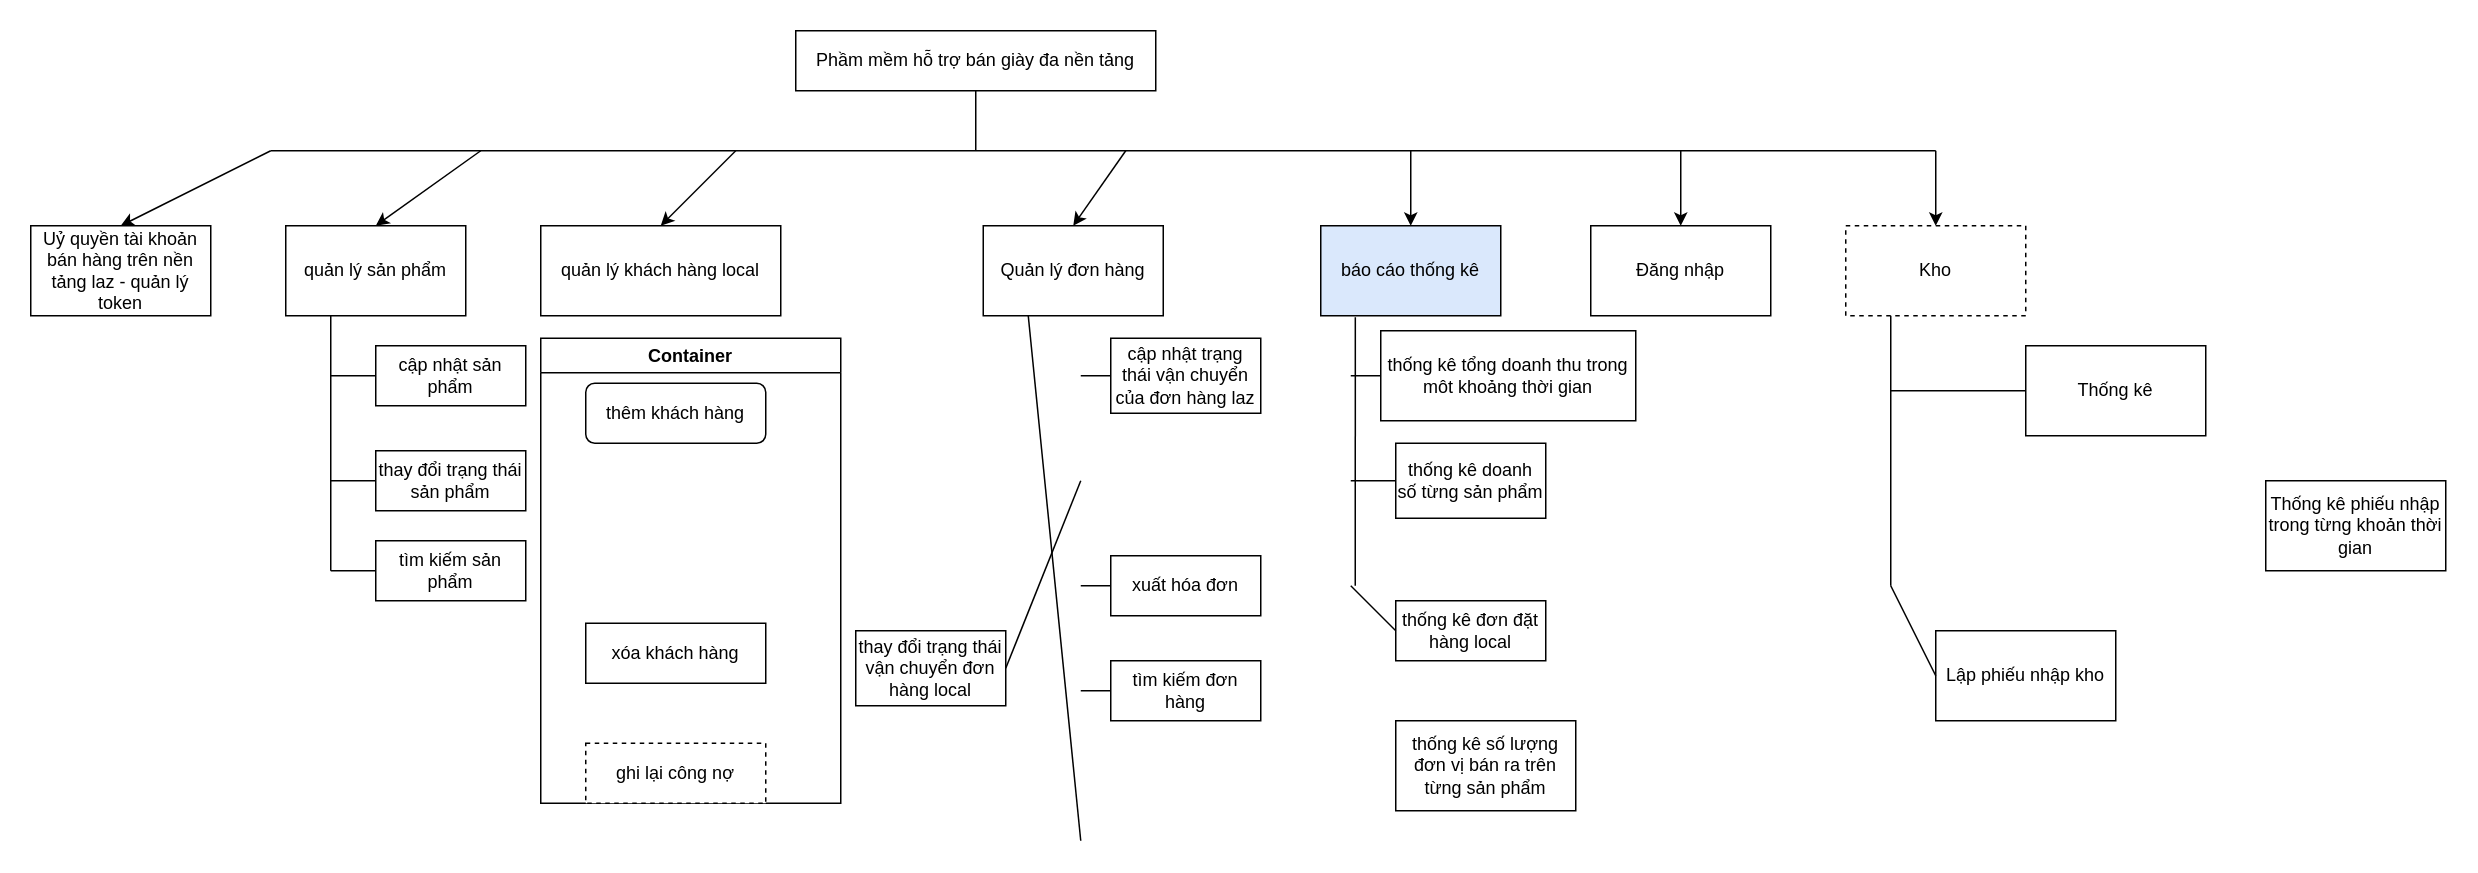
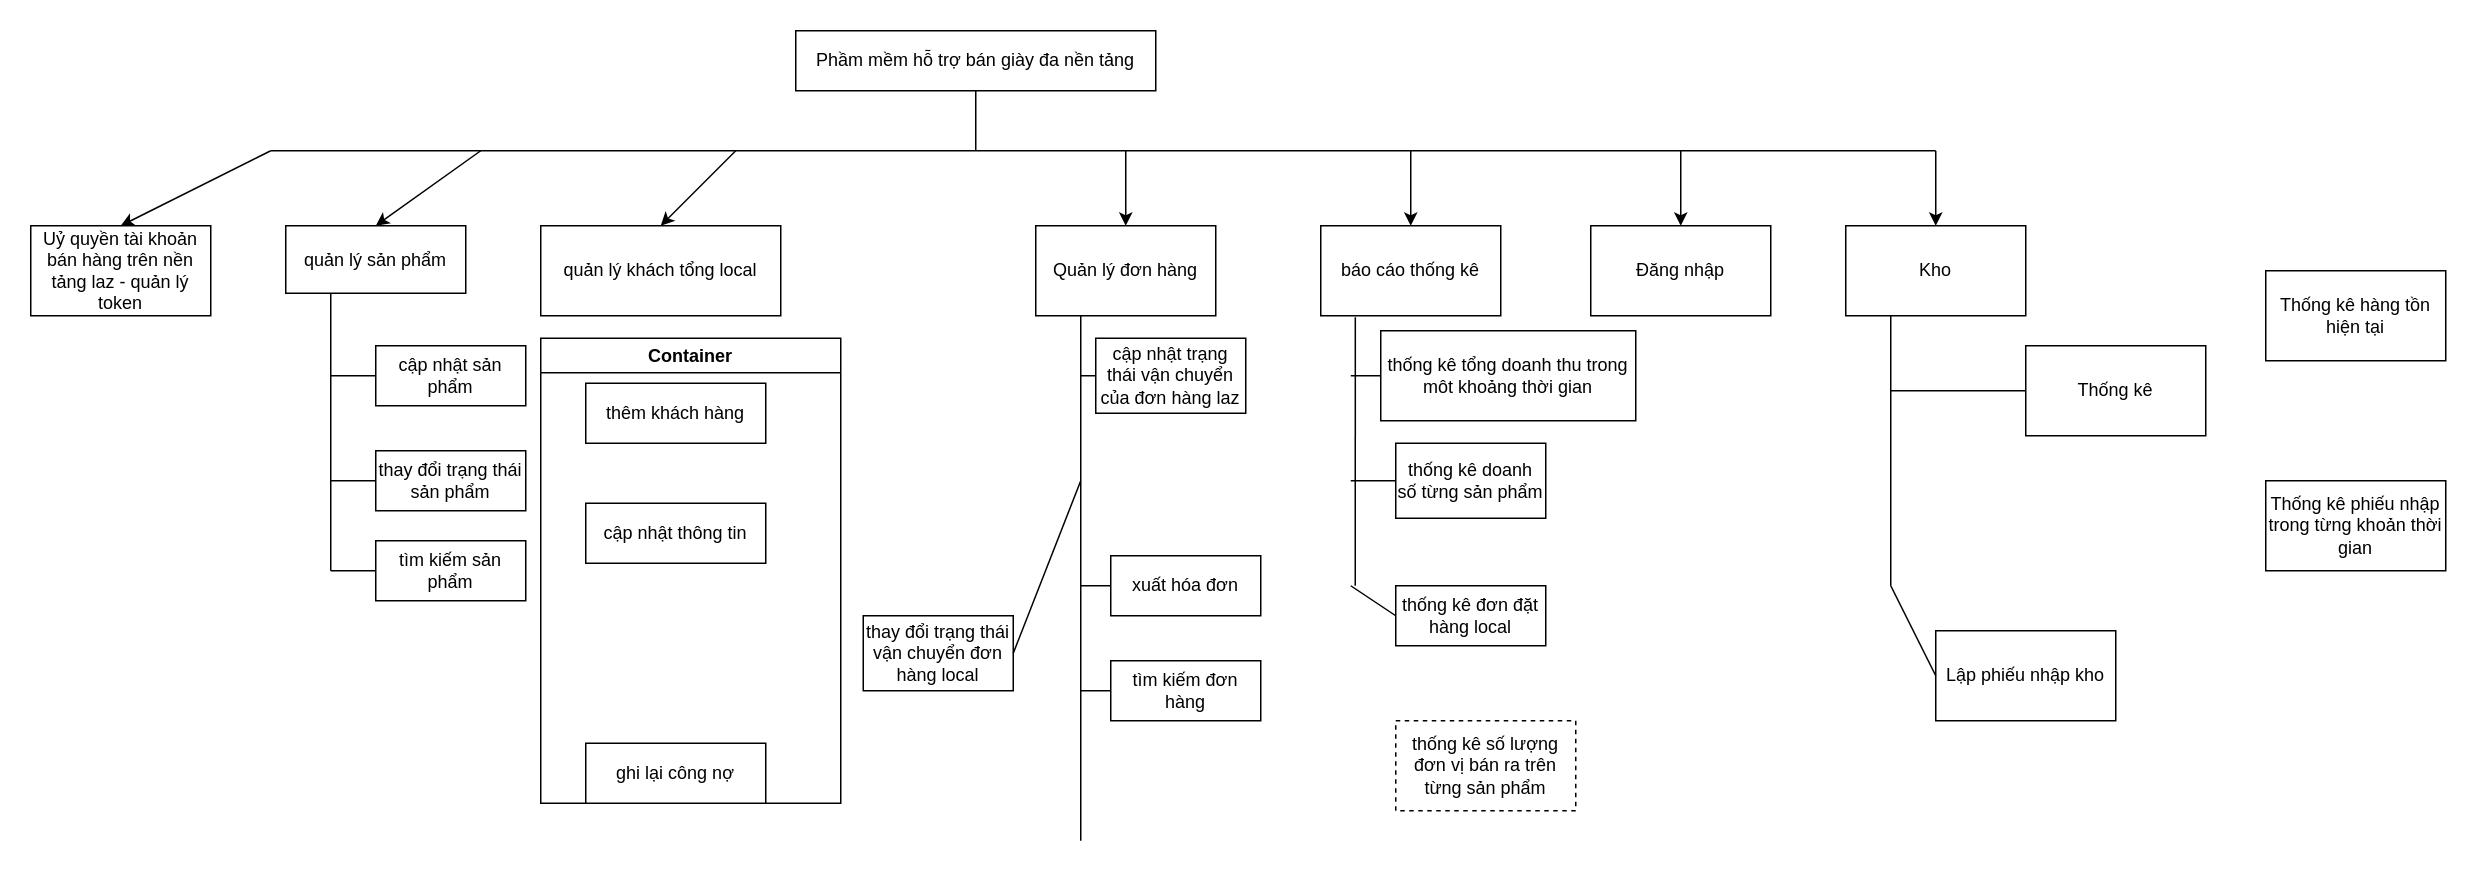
- <mxCell id="4" value="quản lý sản phẩm" style="rounded=0;whiteSpace=wrap;html=1;" parent="1" vertex="1"><mxGeometry x="190" y="150" width="120" height="60" as="geometry" /></mxCell>
+ <mxCell id="4" value="quản lý sản phẩm" style="rounded=0;whiteSpace=wrap;html=1;" parent="1" vertex="1"><mxGeometry x="190" y="150" width="120" height="45" as="geometry" /></mxCell>
- <mxCell id="5" value="quản lý khách hàng local" style="rounded=0;whiteSpace=wrap;html=1;" parent="1" vertex="1"><mxGeometry x="360" y="150" width="160" height="60" as="geometry" /></mxCell>
+ <mxCell id="5" value="quản lý khách tổng local" style="rounded=0;whiteSpace=wrap;html=1;" parent="1" vertex="1"><mxGeometry x="360" y="150" width="160" height="60" as="geometry" /></mxCell>
- <mxCell id="6" value="Quản lý đơn hàng" style="rounded=0;whiteSpace=wrap;html=1;" parent="1" vertex="1"><mxGeometry x="655" y="150" width="120" height="60" as="geometry" /></mxCell>
+ <mxCell id="6" value="Quản lý đơn hàng" style="rounded=0;whiteSpace=wrap;html=1;" parent="1" vertex="1"><mxGeometry x="690" y="150" width="120" height="60" as="geometry" /></mxCell>
- <mxCell id="7" value="báo cáo thống kê" style="rounded=0;whiteSpace=wrap;html=1;fillColor=#dae8fc;" parent="1" vertex="1"><mxGeometry x="880" y="150" width="120" height="60" as="geometry" /></mxCell>
+ <mxCell id="7" value="báo cáo thống kê" style="rounded=0;whiteSpace=wrap;html=1;" parent="1" vertex="1"><mxGeometry x="880" y="150" width="120" height="60" as="geometry" /></mxCell>
- <mxCell id="41" value="Kho" style="rounded=0;whiteSpace=wrap;html=1;dashed=1;" parent="1" vertex="1"><mxGeometry x="1230" y="150" width="120" height="60" as="geometry" /></mxCell>
+ <mxCell id="41" value="Kho" style="rounded=0;whiteSpace=wrap;html=1;" parent="1" vertex="1"><mxGeometry x="1230" y="150" width="120" height="60" as="geometry" /></mxCell>
+ <mxCell id="46" value="Thống kê hàng tồn hiện tại" style="rounded=0;whiteSpace=wrap;html=1;" vertex="1" parent="1"><mxGeometry x="1510" y="180" width="120" height="60" as="geometry" /></mxCell>
- <mxCell id="15" value="cập nhật trạng thái vận chuyển của đơn hàng laz" style="rounded=0;whiteSpace=wrap;html=1;" parent="1" vertex="1"><mxGeometry x="740" y="225" width="100" height="50" as="geometry" /></mxCell>
+ <mxCell id="15" value="cập nhật trạng thái vận chuyển của đơn hàng laz" style="rounded=0;whiteSpace=wrap;html=1;" parent="1" vertex="1"><mxGeometry x="730" y="225" width="100" height="50" as="geometry" /></mxCell>
- <mxCell id="53" value="thêm khách hàng" style="whiteSpace=wrap;html=1;rounded=1;" vertex="1" parent="51"><mxGeometry x="30" y="30" width="120" height="40" as="geometry" /></mxCell>
+ <mxCell id="53" value="thêm khách hàng" style="rounded=0;whiteSpace=wrap;html=1;" vertex="1" parent="51"><mxGeometry x="30" y="30" width="120" height="40" as="geometry" /></mxCell>
+ <mxCell id="52" value="cập nhật thông tin" style="rounded=0;whiteSpace=wrap;html=1;" parent="51" vertex="1"><mxGeometry x="30" y="110" width="120" height="40" as="geometry" /></mxCell>
- <mxCell id="19" value="thống kê đơn đặt hàng local" style="rounded=0;whiteSpace=wrap;html=1;" parent="1" vertex="1"><mxGeometry x="930" y="400" width="100" height="40" as="geometry" /></mxCell>
+ <mxCell id="19" value="thống kê đơn đặt hàng local" style="rounded=0;whiteSpace=wrap;html=1;" parent="1" vertex="1"><mxGeometry x="930" y="390" width="100" height="40" as="geometry" /></mxCell>
- <mxCell id="55" value="xóa khách hàng" style="rounded=0;whiteSpace=wrap;html=1;strokeWidth=1;" vertex="1" parent="51"><mxGeometry x="30" y="190" width="120" height="40" as="geometry" /></mxCell>
- <mxCell id="16" value="thay đổi trạng thái vận chuyển đơn hàng local" style="rounded=0;whiteSpace=wrap;html=1;" parent="1" vertex="1"><mxGeometry x="570" y="420" width="100" height="50" as="geometry" /></mxCell>
+ <mxCell id="16" value="thay đổi trạng thái vận chuyển đơn hàng local" style="rounded=0;whiteSpace=wrap;html=1;" parent="1" vertex="1"><mxGeometry x="575" y="410" width="100" height="50" as="geometry" /></mxCell>
- <mxCell id="50" value="thống kê số lượng đơn vị bán ra trên từng sản phẩm" style="rounded=0;whiteSpace=wrap;html=1;" vertex="1" parent="1"><mxGeometry x="930" y="480" width="120" height="60" as="geometry" /></mxCell>
+ <mxCell id="50" value="thống kê số lượng đơn vị bán ra trên từng sản phẩm" style="rounded=0;whiteSpace=wrap;html=1;dashed=1;" vertex="1" parent="1"><mxGeometry x="930" y="480" width="120" height="60" as="geometry" /></mxCell>
- <mxCell id="54" value="ghi lại công nợ" style="rounded=0;whiteSpace=wrap;html=1;strokeWidth=1;dashed=1;" vertex="1" parent="51"><mxGeometry x="30" y="270" width="120" height="40" as="geometry" /></mxCell>
+ <mxCell id="54" value="ghi lại công nợ" style="rounded=0;whiteSpace=wrap;html=1;strokeWidth=1;" vertex="1" parent="51"><mxGeometry x="30" y="270" width="120" height="40" as="geometry" /></mxCell>
